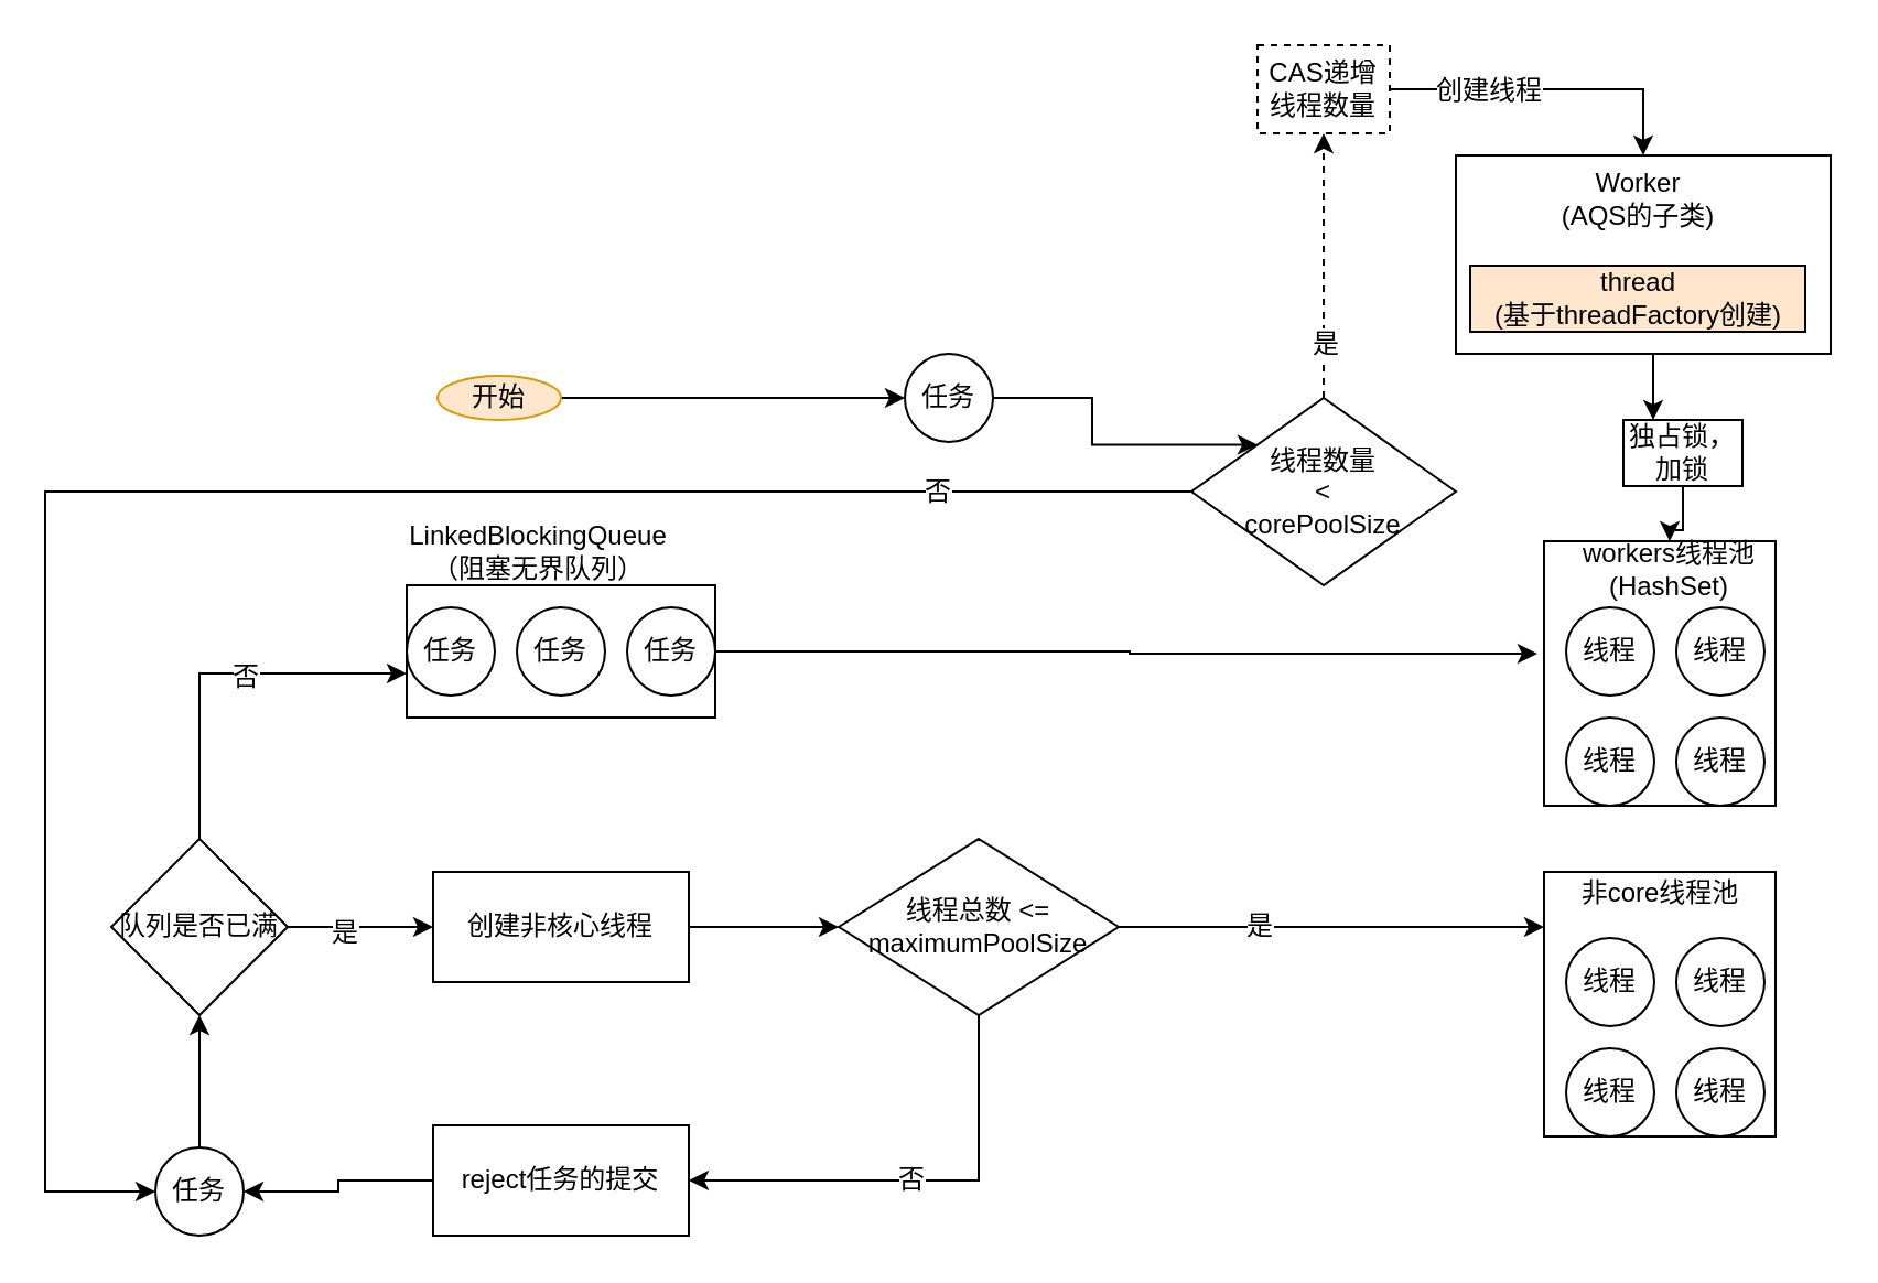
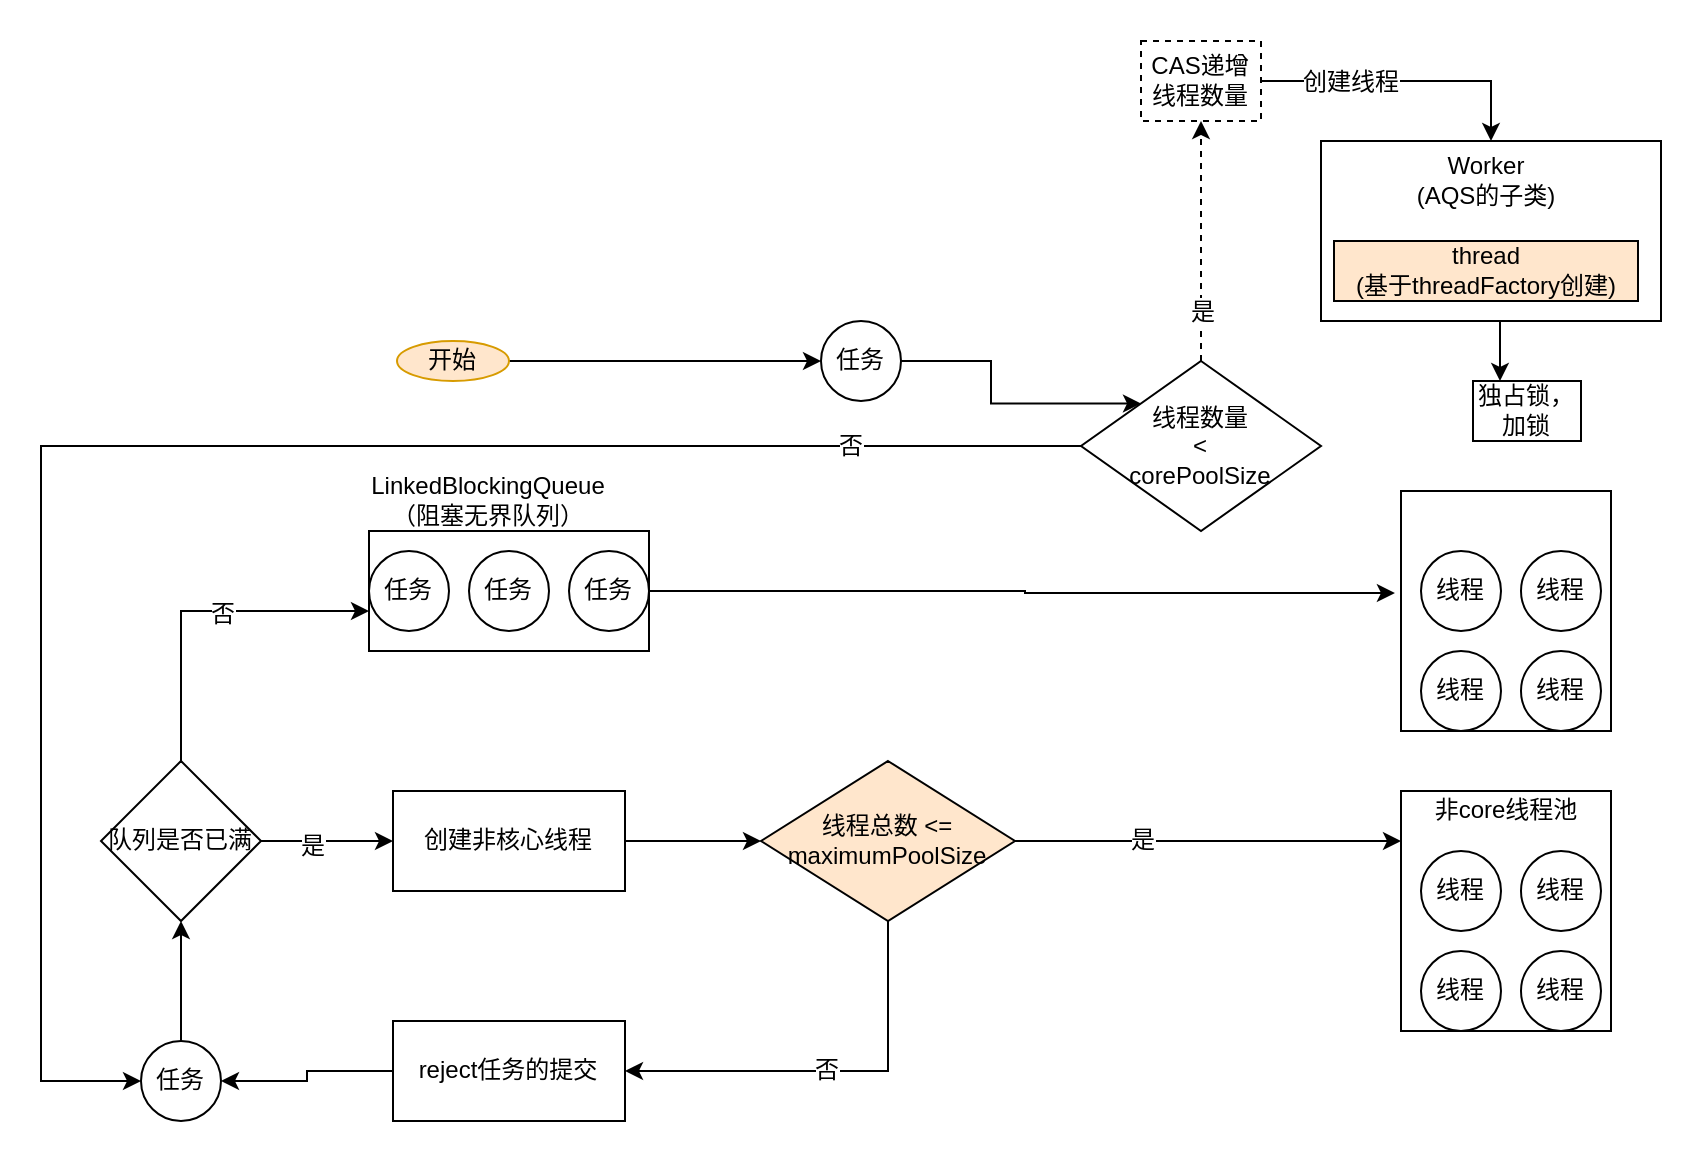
- <mxCell id="52" style="edgeStyle=orthogonalEdgeStyle;rounded=0;orthogonalLoop=1;jettySize=auto;html=1;" edge="1" parent="1" source="53" target="7"><mxGeometry relative="1" as="geometry" /></mxCell>
- <mxCell id="7" value="workers线程池&lt;br&gt;(HashSet)" style="text;html=1;strokeColor=none;fillColor=none;align=center;verticalAlign=middle;whiteSpace=wrap;rounded=0;" vertex="1" parent="1"><mxGeometry x="713" y="245" width="88" height="25" as="geometry" /></mxCell>
- <mxCell id="33" value="线程总数 &amp;lt;= maximumPoolSize" style="rhombus;whiteSpace=wrap;html=1;" vertex="1" parent="1"><mxGeometry x="380" y="380" width="127" height="80" as="geometry" /></mxCell>
+ <mxCell id="33" value="线程总数 &amp;lt;= maximumPoolSize" style="rhombus;whiteSpace=wrap;html=1;fillColor=#ffe6cc;" vertex="1" parent="1"><mxGeometry x="380" y="380" width="127" height="80" as="geometry" /></mxCell>
